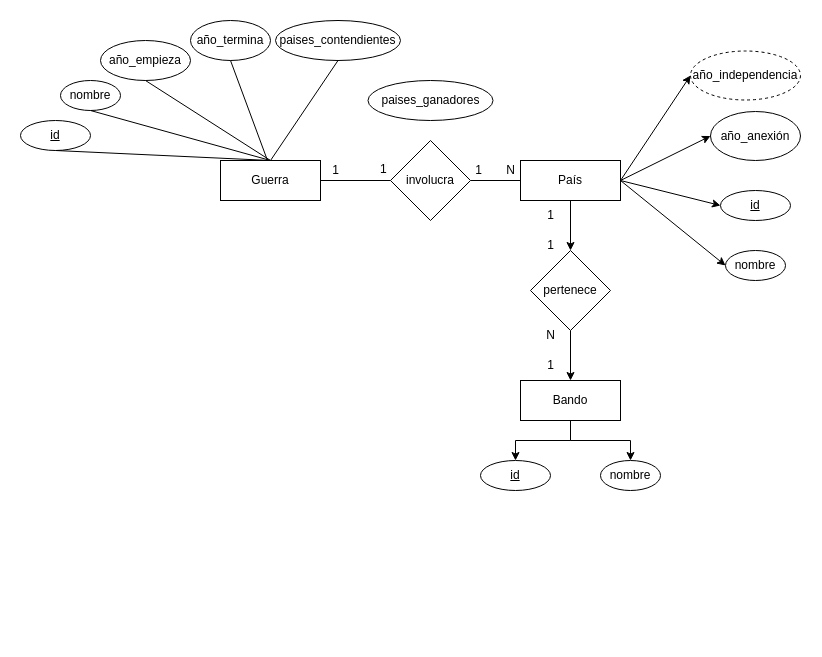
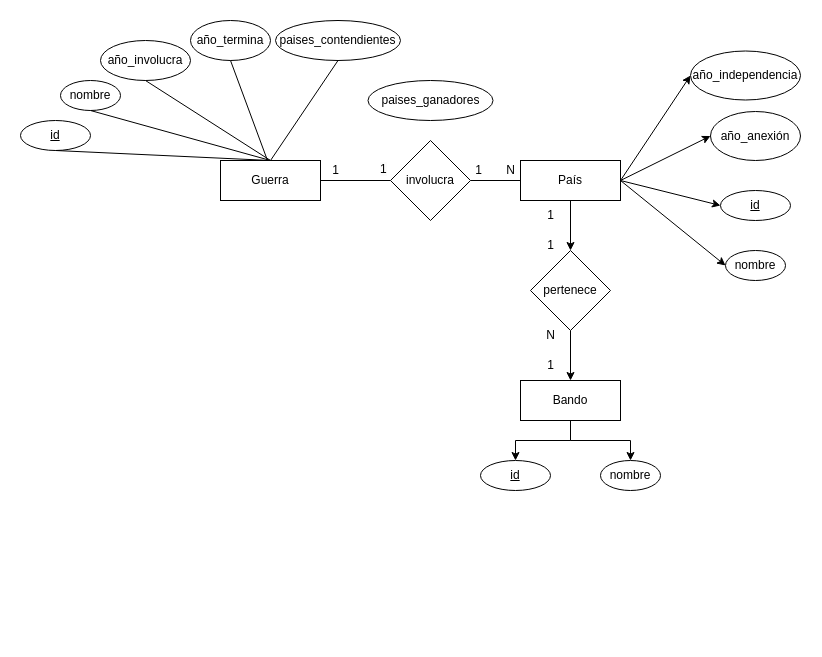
- <mxCell id="6" value="año_empieza" style="ellipse;whiteSpace=wrap;html=1;" parent="1" vertex="1"><mxGeometry x="100" y="40" width="90" height="40" as="geometry" /></mxCell>
+ <mxCell id="6" value="año_involucra" style="ellipse;whiteSpace=wrap;html=1;" parent="1" vertex="1"><mxGeometry x="100" y="40" width="90" height="40" as="geometry" /></mxCell>
- <mxCell id="20" value="año_independencia" style="ellipse;whiteSpace=wrap;html=1;align=center;dashed=1;" parent="1" vertex="1"><mxGeometry x="690" y="50.5" width="110" height="49" as="geometry" /></mxCell>
+ <mxCell id="20" value="año_independencia" style="ellipse;whiteSpace=wrap;html=1;align=center;" parent="1" vertex="1"><mxGeometry x="690" y="50.5" width="110" height="49" as="geometry" /></mxCell>
